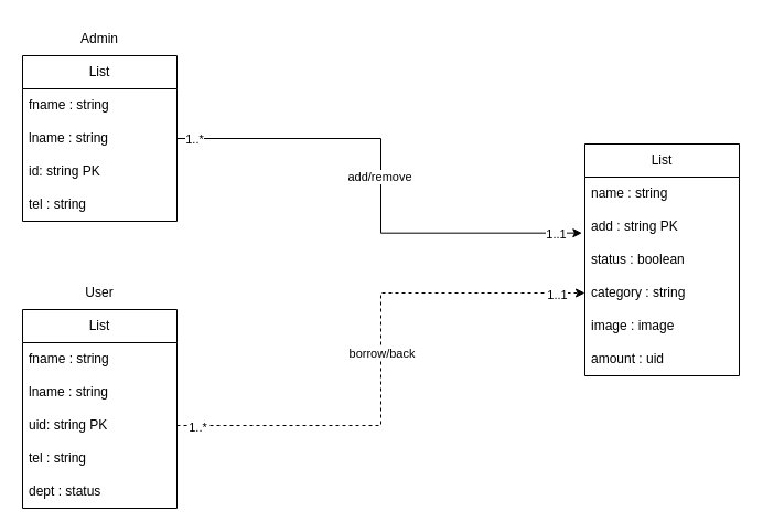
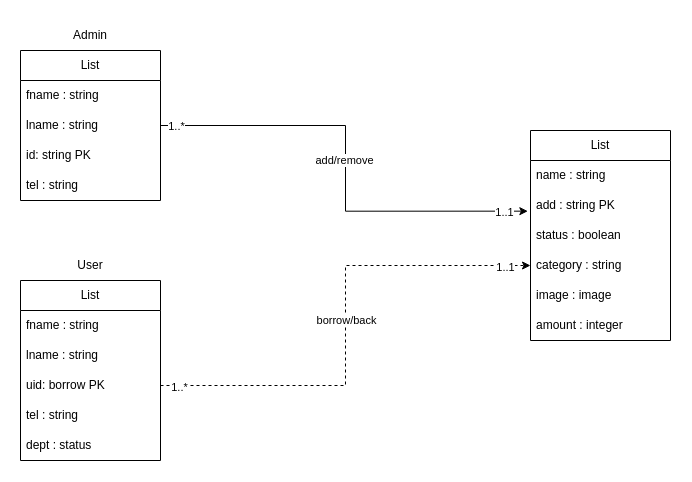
- <mxCell id="24" value="amount : uid" style="text;strokeColor=none;fillColor=none;align=left;verticalAlign=middle;spacingLeft=4;spacingRight=4;overflow=hidden;points=[[0,0.5],[1,0.5]];portConstraint=eastwest;rotatable=0;whiteSpace=wrap;html=1;" vertex="1" parent="18"><mxGeometry y="180" width="140" height="30" as="geometry" /></mxCell>
+ <mxCell id="24" value="amount : integer" style="text;strokeColor=none;fillColor=none;align=left;verticalAlign=middle;spacingLeft=4;spacingRight=4;overflow=hidden;points=[[0,0.5],[1,0.5]];portConstraint=eastwest;rotatable=0;whiteSpace=wrap;html=1;" vertex="1" parent="18"><mxGeometry y="180" width="140" height="30" as="geometry" /></mxCell>
- <mxCell id="14" value="uid: string PK" style="text;strokeColor=none;fillColor=none;align=left;verticalAlign=middle;spacingLeft=4;spacingRight=4;overflow=hidden;points=[[0,0.5],[1,0.5]];portConstraint=eastwest;rotatable=0;whiteSpace=wrap;html=1;" vertex="1" parent="11"><mxGeometry y="90" width="140" height="30" as="geometry" /></mxCell>
+ <mxCell id="14" value="uid: borrow PK" style="text;strokeColor=none;fillColor=none;align=left;verticalAlign=middle;spacingLeft=4;spacingRight=4;overflow=hidden;points=[[0,0.5],[1,0.5]];portConstraint=eastwest;rotatable=0;whiteSpace=wrap;html=1;" vertex="1" parent="11"><mxGeometry y="90" width="140" height="30" as="geometry" /></mxCell>
